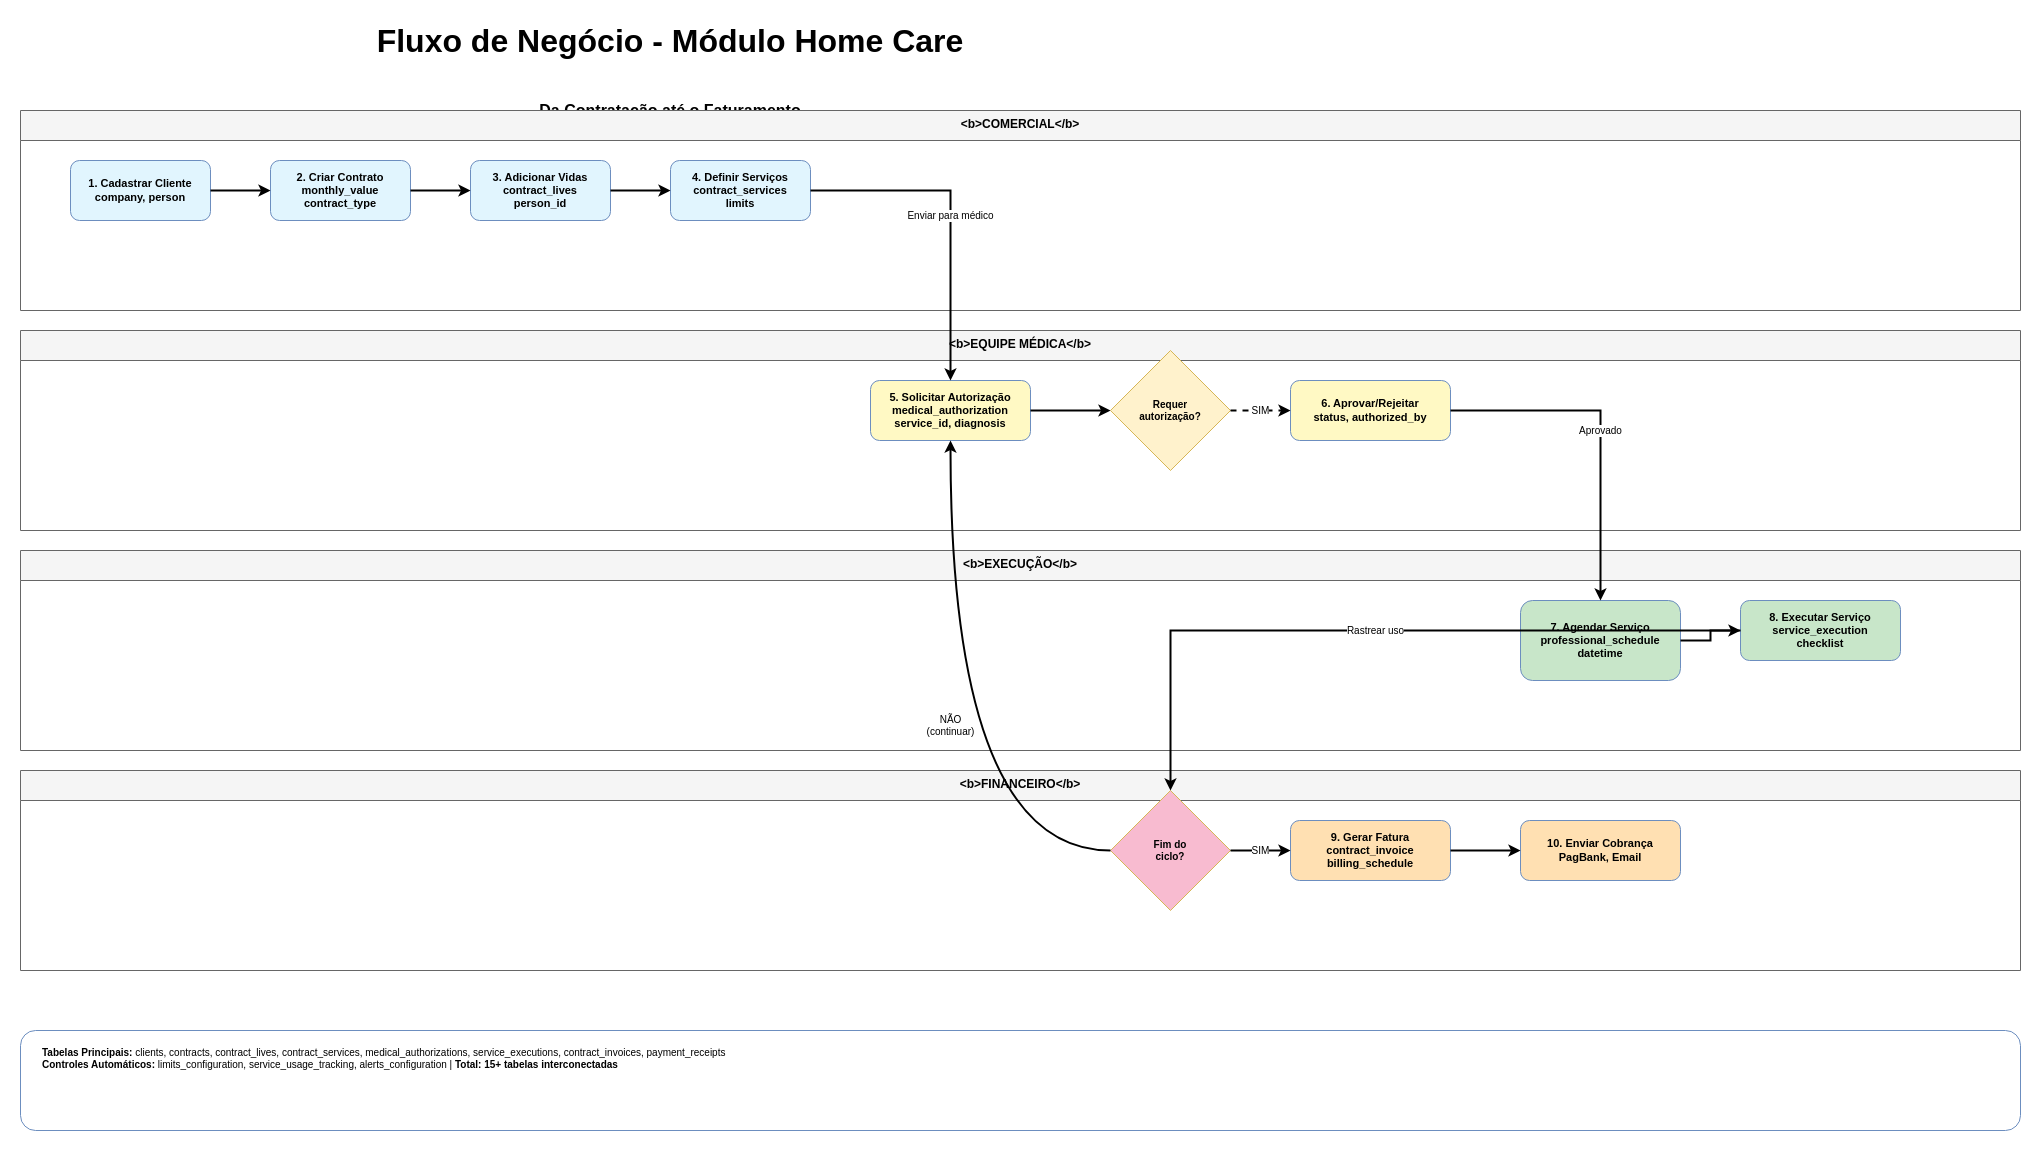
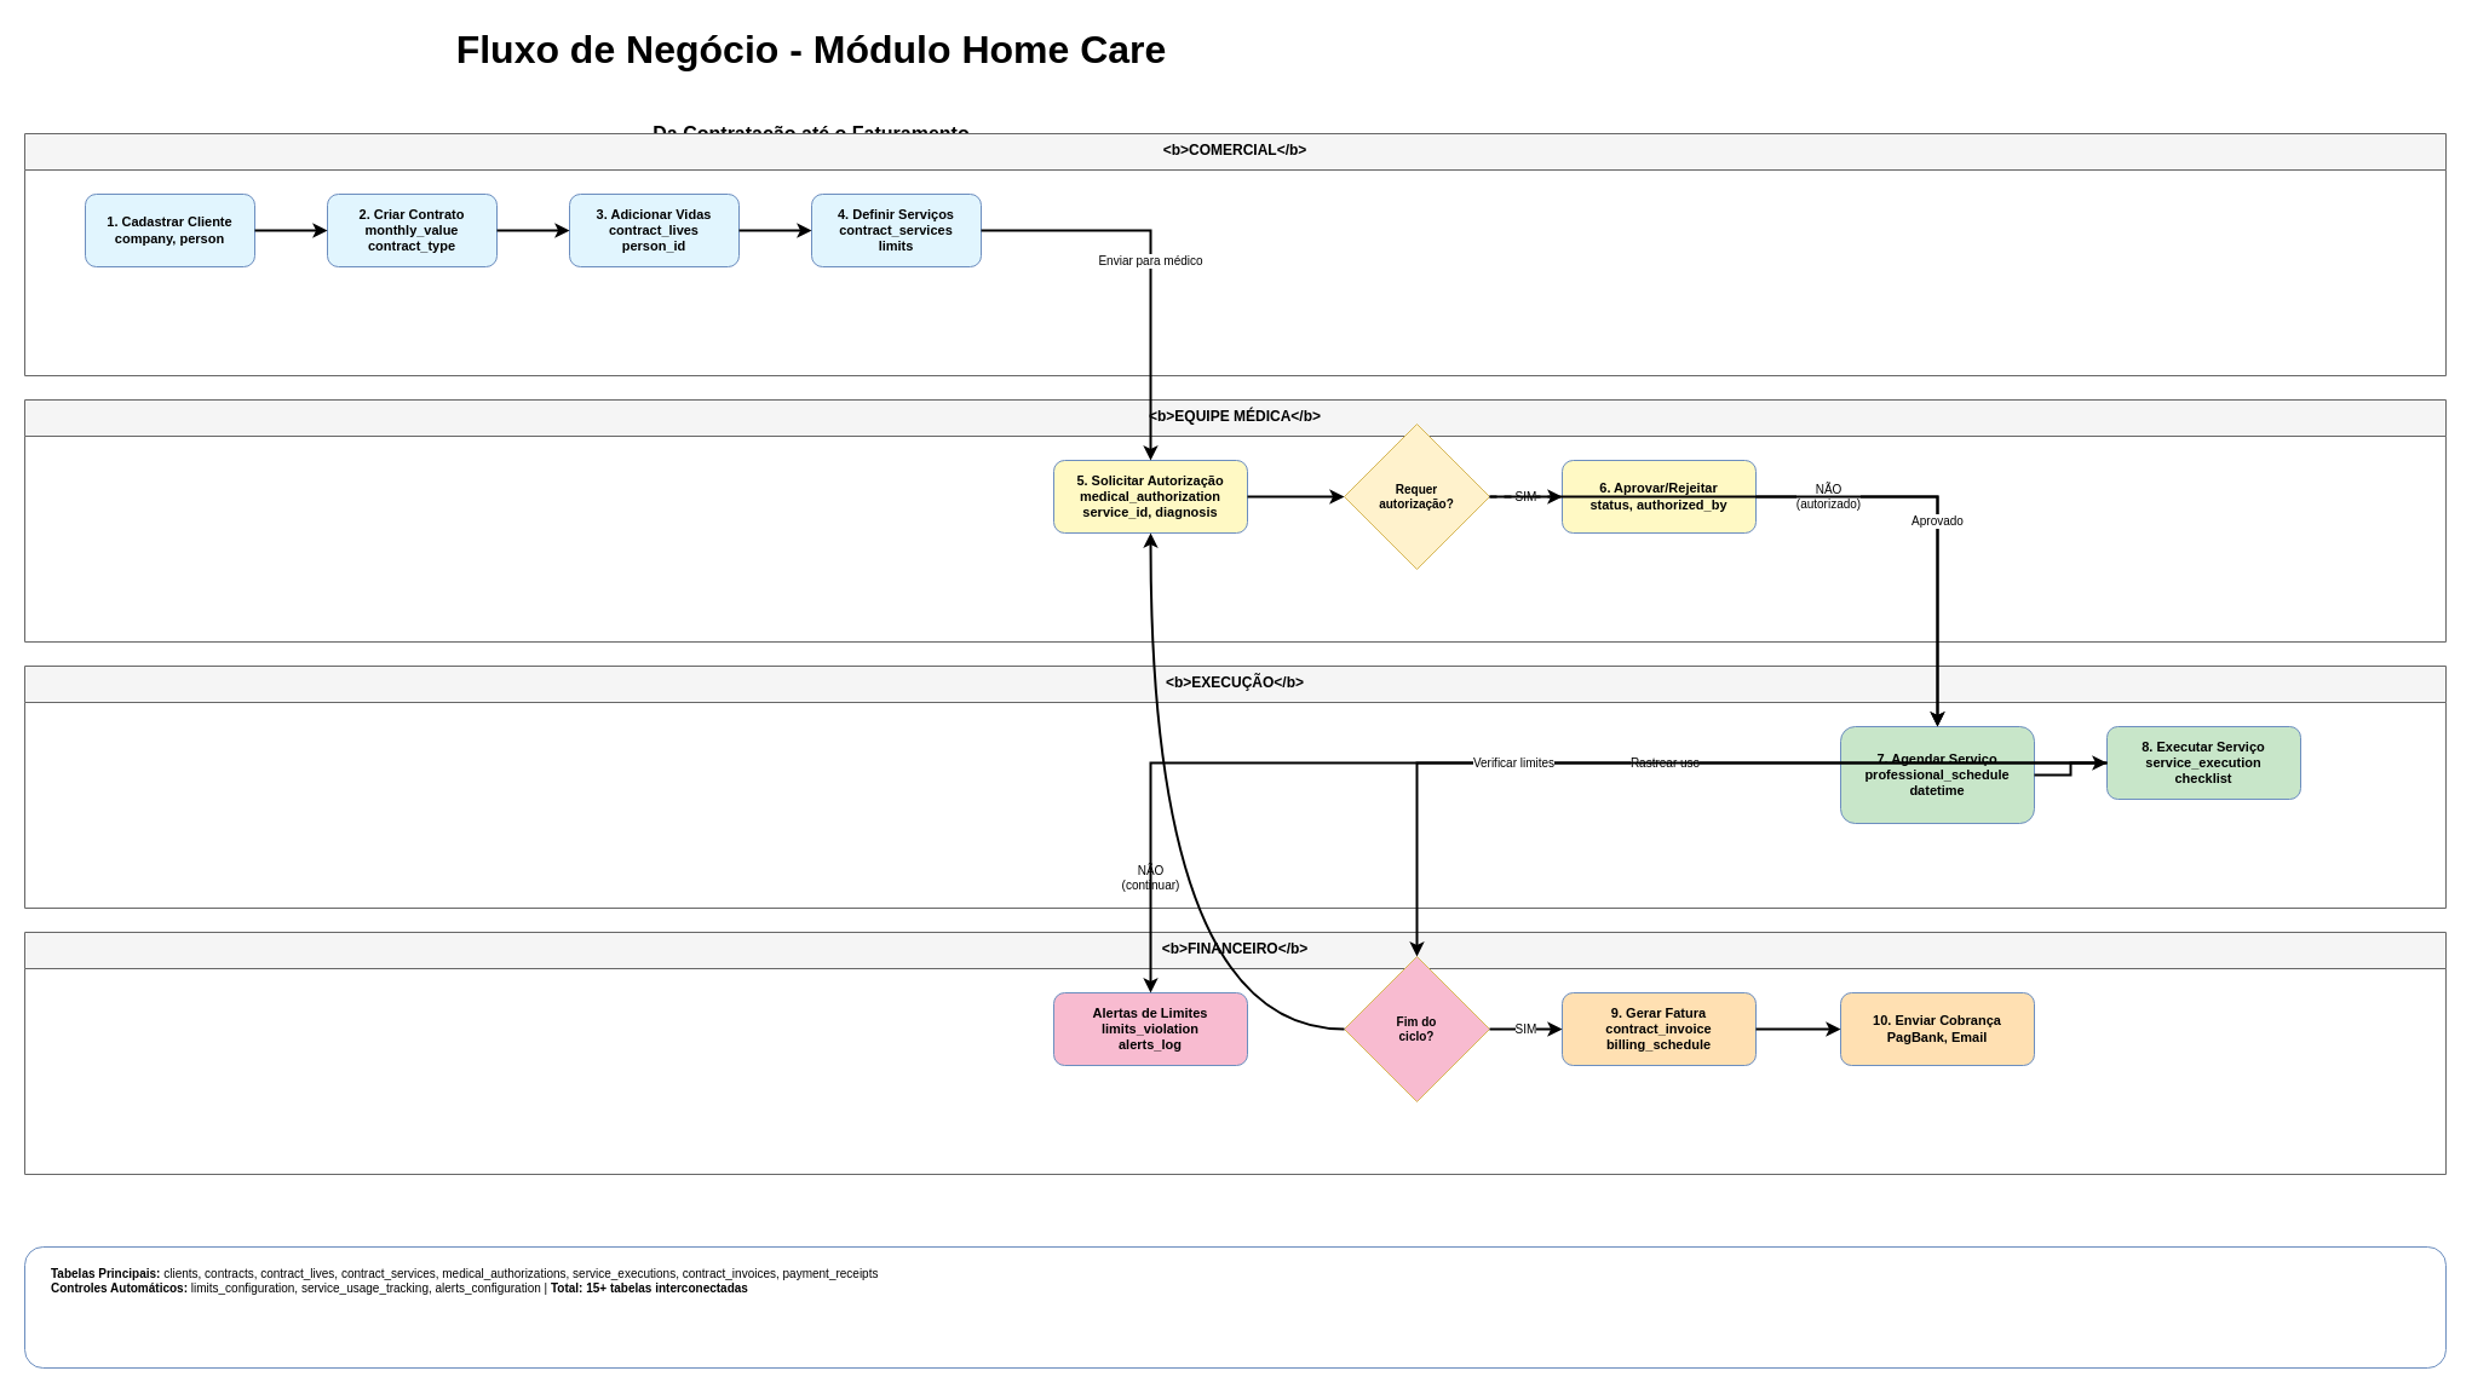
+ <mxCell id="22" value="NÃO&#10;(autorizado)" style="edgeStyle=orthogonalEdgeStyle;rounded=0;orthogonalLoop=1;jettySize=auto;html=1;strokeWidth=2;fontSize=10;" edge="1" parent="1" source="15" target="20"><mxGeometry relative="1" as="geometry" /></mxCell>
+ <mxCell id="33" value="Verificar limites" style="edgeStyle=orthogonalEdgeStyle;rounded=0;orthogonalLoop=1;jettySize=auto;html=1;strokeWidth=2;fontSize=10;" edge="1" parent="1" source="21" target="32"><mxGeometry relative="1" as="geometry" /></mxCell>
+ <mxCell id="32" value="&lt;b&gt;Alertas de Limites&lt;/b&gt;&lt;br/&gt;limits_violation&lt;br/&gt;alerts_log" style="rounded=1;whiteSpace=wrap;html=1;fillColor=#f8bbd0;strokeColor=#6c8ebf;fontStyle=1;fontSize=11;" vertex="1" parent="1"><mxGeometry x="870" y="810" width="160" height="60" as="geometry" /></mxCell>
